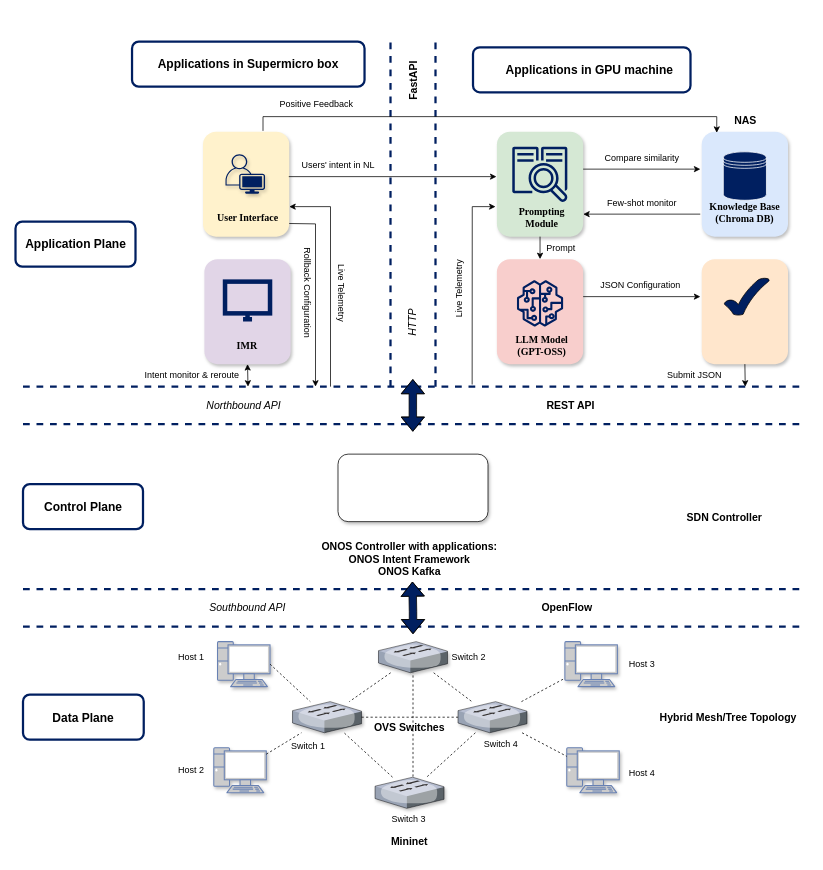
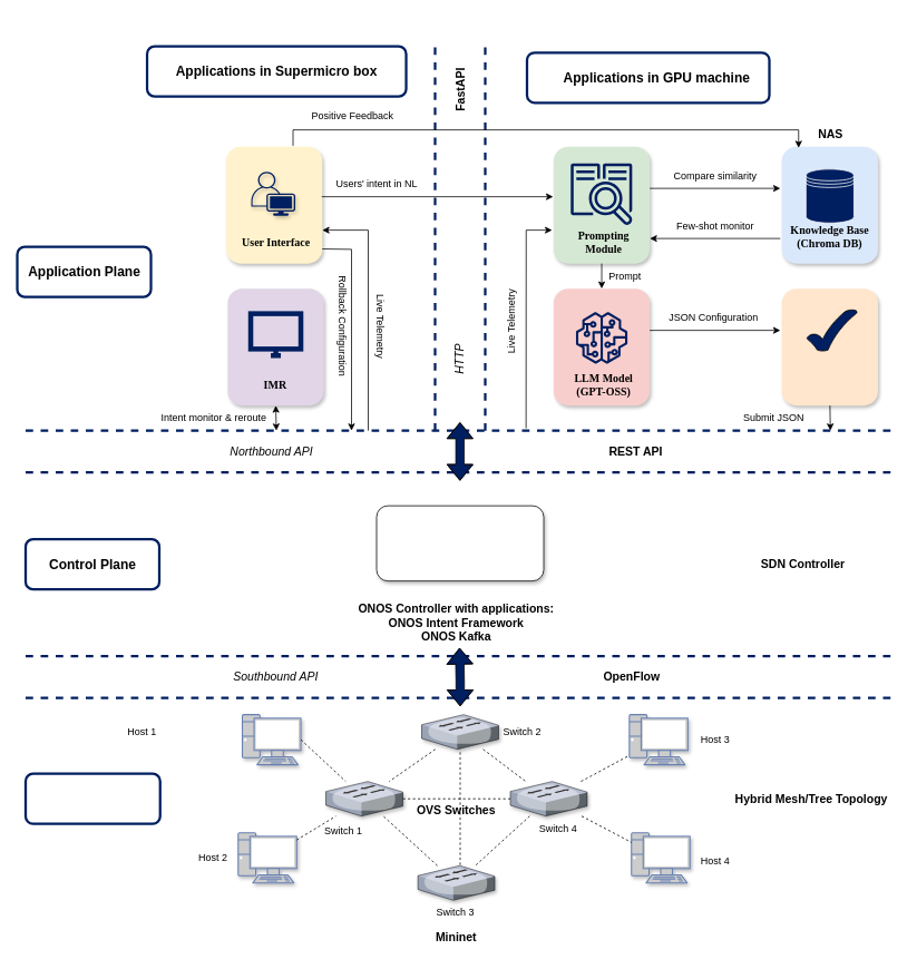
- <mxCell id="78" value="&lt;b&gt;&lt;font style=&quot;font-size: 14px;&quot;&gt;SDN Controller&lt;/font&gt;&lt;/b&gt;" style="text;html=1;align=center;verticalAlign=middle;resizable=0;points=[];autosize=1;strokeColor=none;fillColor=none;" vertex="1" parent="1"><mxGeometry x="905" y="675" width="120" height="30" as="geometry" /></mxCell>
+ <mxCell id="78" value="&lt;b&gt;&lt;font style=&quot;font-size: 14px;&quot;&gt;SDN Controller&lt;/font&gt;&lt;/b&gt;" style="text;html=1;align=center;verticalAlign=middle;resizable=0;points=[];autosize=1;strokeColor=none;fillColor=none;" vertex="1" parent="1"><mxGeometry x="900" y="660" width="120" height="30" as="geometry" /></mxCell>
- <mxCell id="60" value="Host 1" style="text;html=1;align=center;verticalAlign=middle;resizable=0;points=[];autosize=1;strokeColor=none;fillColor=none;" vertex="1" parent="1"><mxGeometry x="224.38" y="860.75" width="60" height="30" as="geometry" /></mxCell>
+ <mxCell id="60" value="Host 1" style="text;html=1;align=center;verticalAlign=middle;resizable=0;points=[];autosize=1;strokeColor=none;fillColor=none;" vertex="1" parent="1"><mxGeometry x="139.38" y="860.75" width="60" height="30" as="geometry" /></mxCell>
- <mxCell id="36" value="&lt;span style=&quot;font-size: 16px;&quot;&gt;&lt;b&gt;Data Plane&lt;/b&gt;&lt;/span&gt;" style="text;html=1;align=center;verticalAlign=middle;resizable=0;points=[];autosize=1;strokeColor=none;fillColor=none;" vertex="1" parent="34"><mxGeometry x="25.486" y="15" width="110" height="30" as="geometry" /></mxCell>
